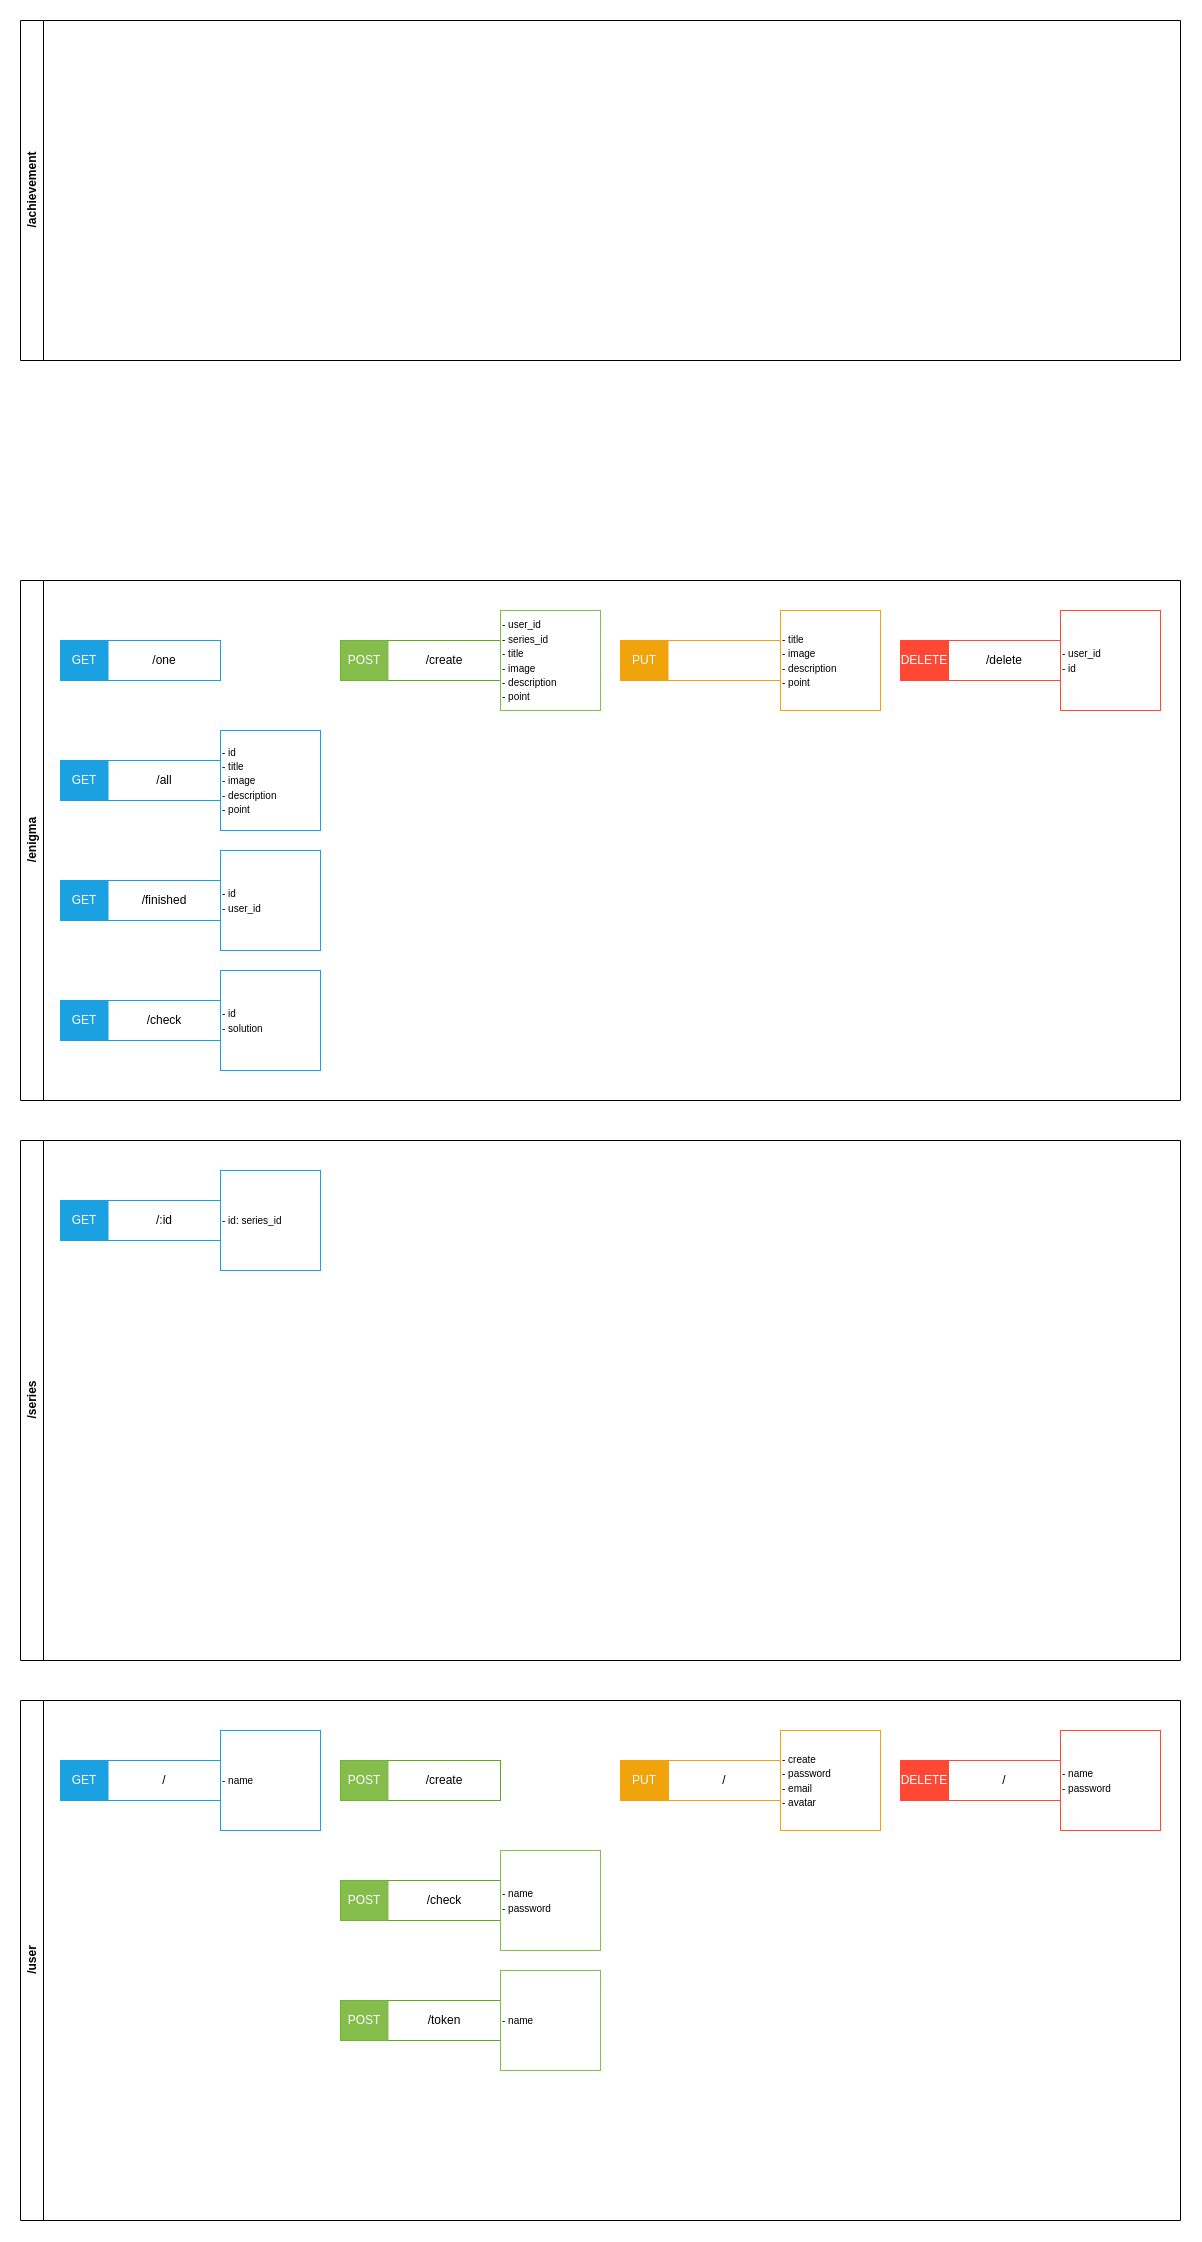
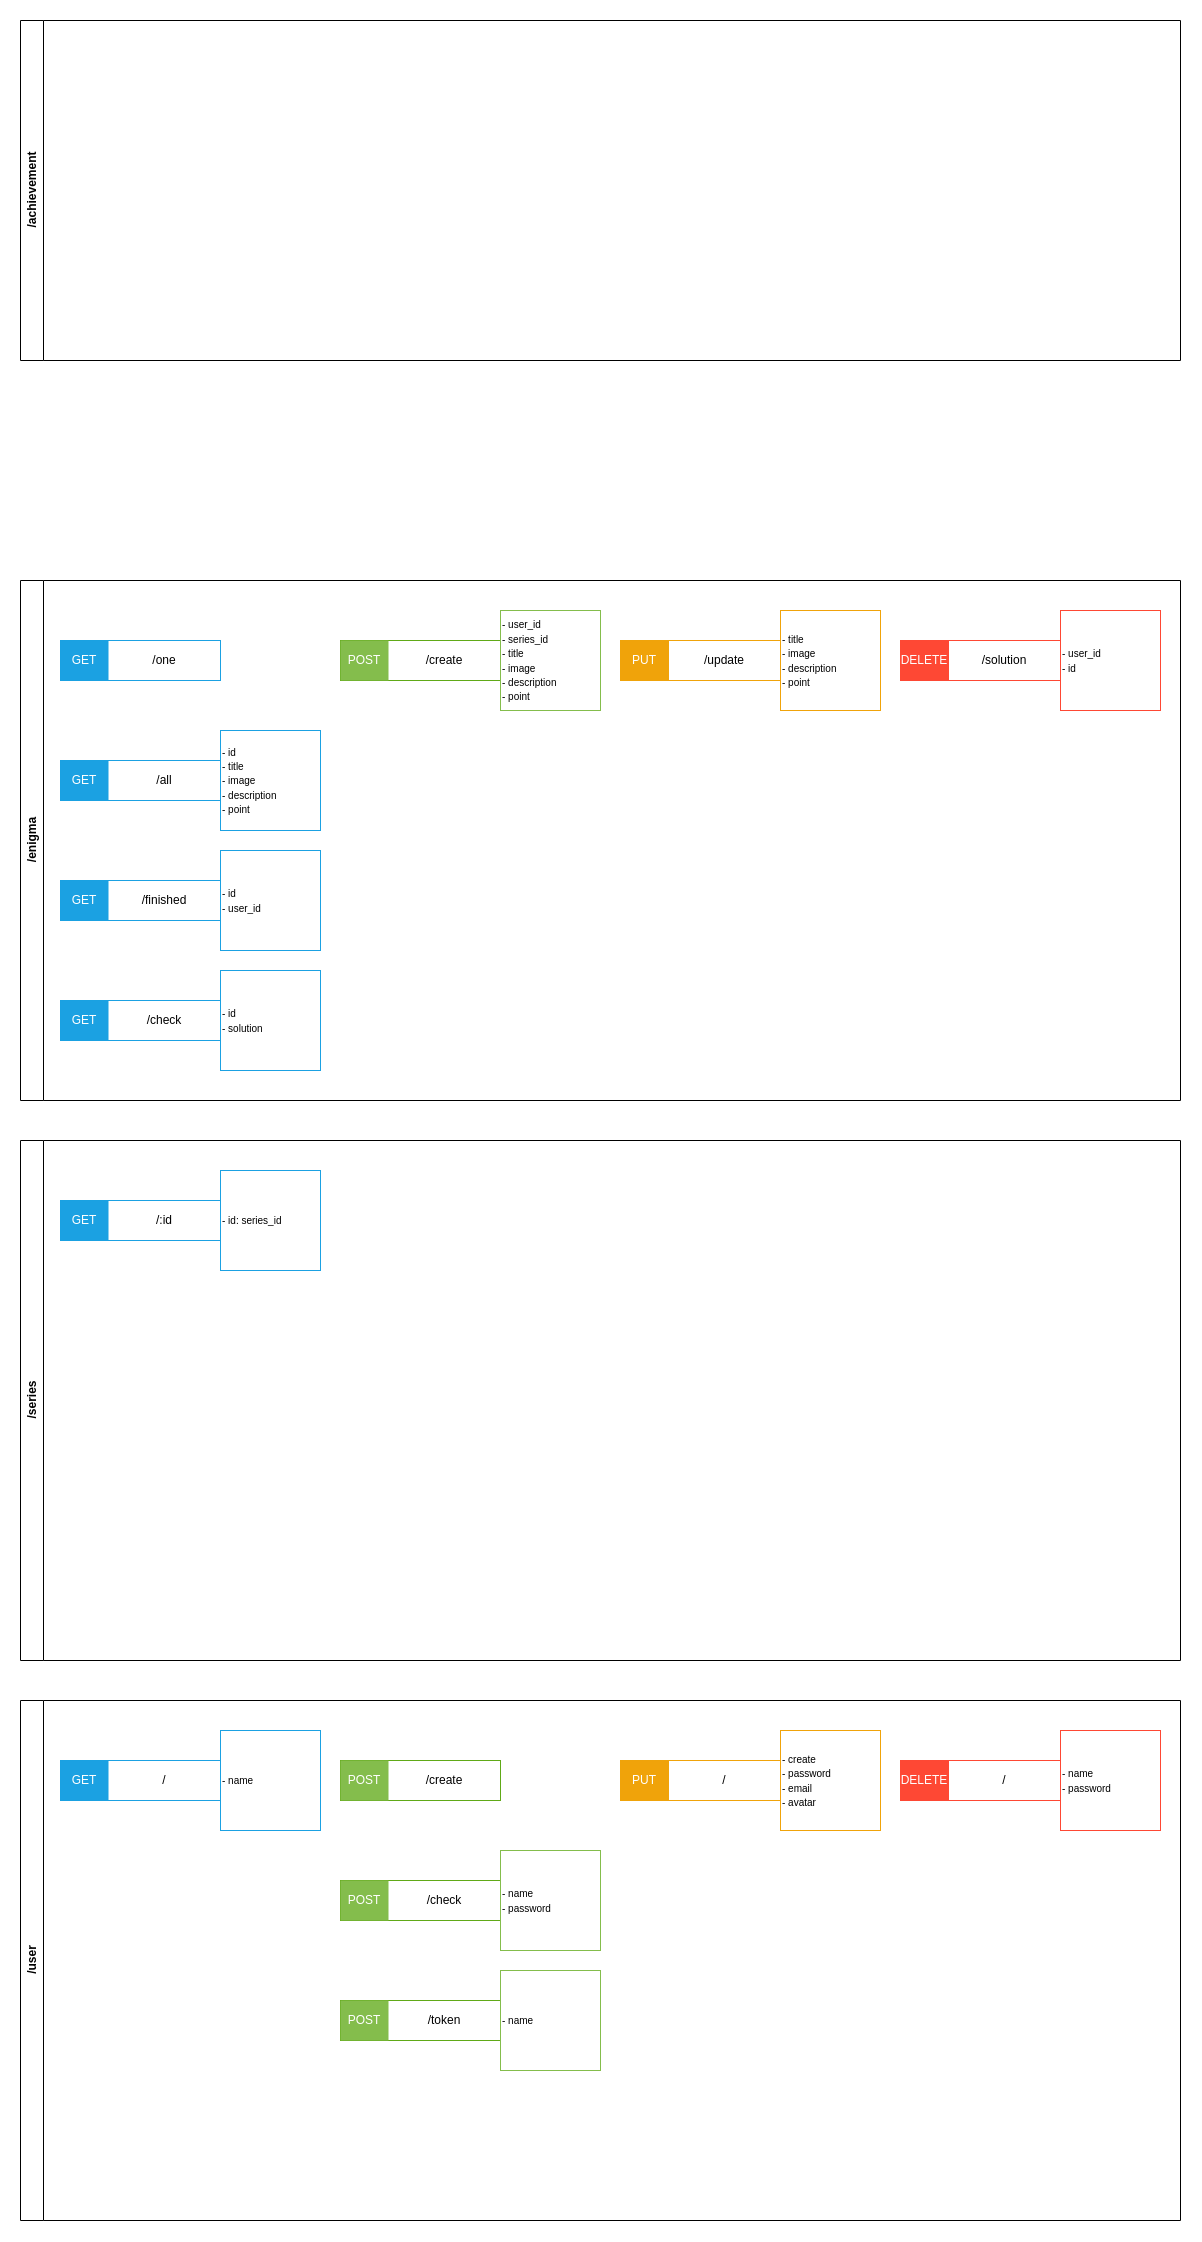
+ <mxCell id="37" value="/update" style="text;html=1;strokeColor=#f0a30a;fillColor=none;align=center;verticalAlign=middle;whiteSpace=wrap;rounded=0;" vertex="1" parent="33"><mxGeometry x="48" y="30" width="112" height="40" as="geometry" /></mxCell>
- <mxCell id="42" value="/delete" style="text;html=1;strokeColor=#fe4834;fillColor=none;align=center;verticalAlign=middle;whiteSpace=wrap;rounded=0;" vertex="1" parent="38"><mxGeometry x="48" y="30" width="112" height="40" as="geometry" /></mxCell>
+ <mxCell id="42" value="/solution" style="text;html=1;strokeColor=#fe4834;fillColor=none;align=center;verticalAlign=middle;whiteSpace=wrap;rounded=0;" vertex="1" parent="38"><mxGeometry x="48" y="30" width="112" height="40" as="geometry" /></mxCell>
